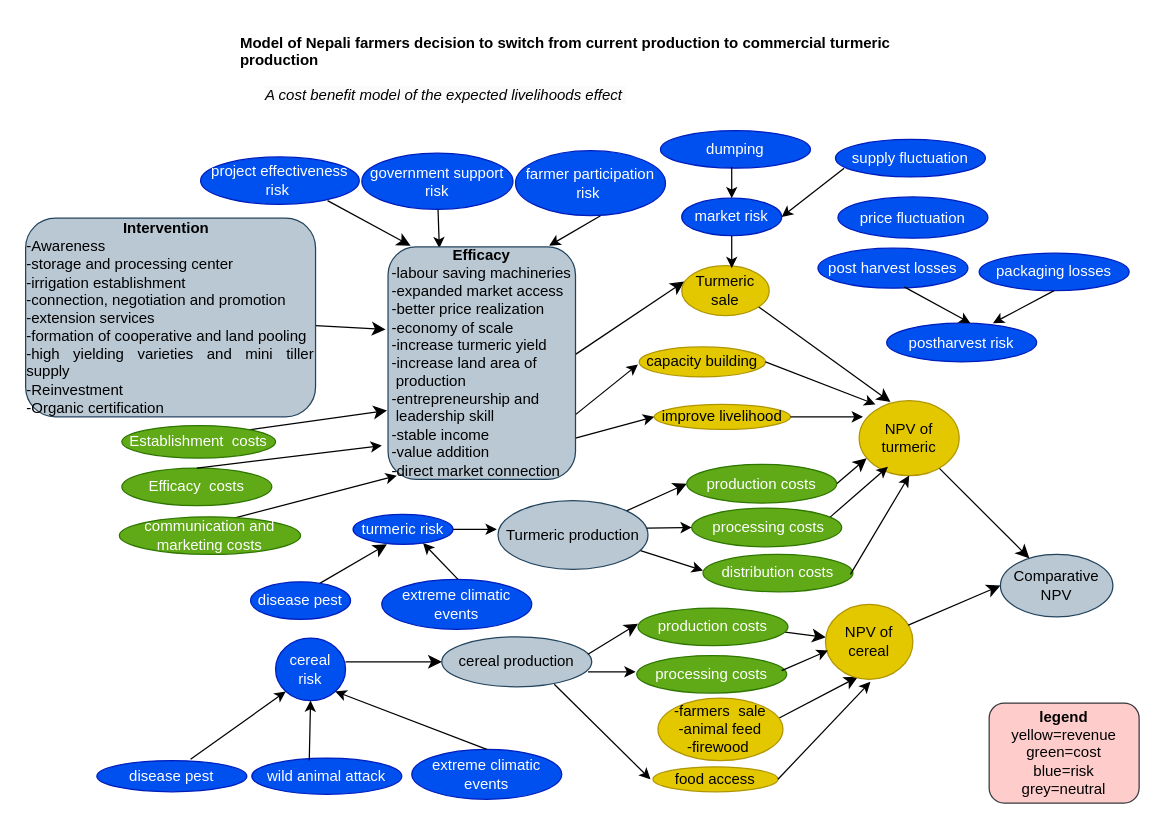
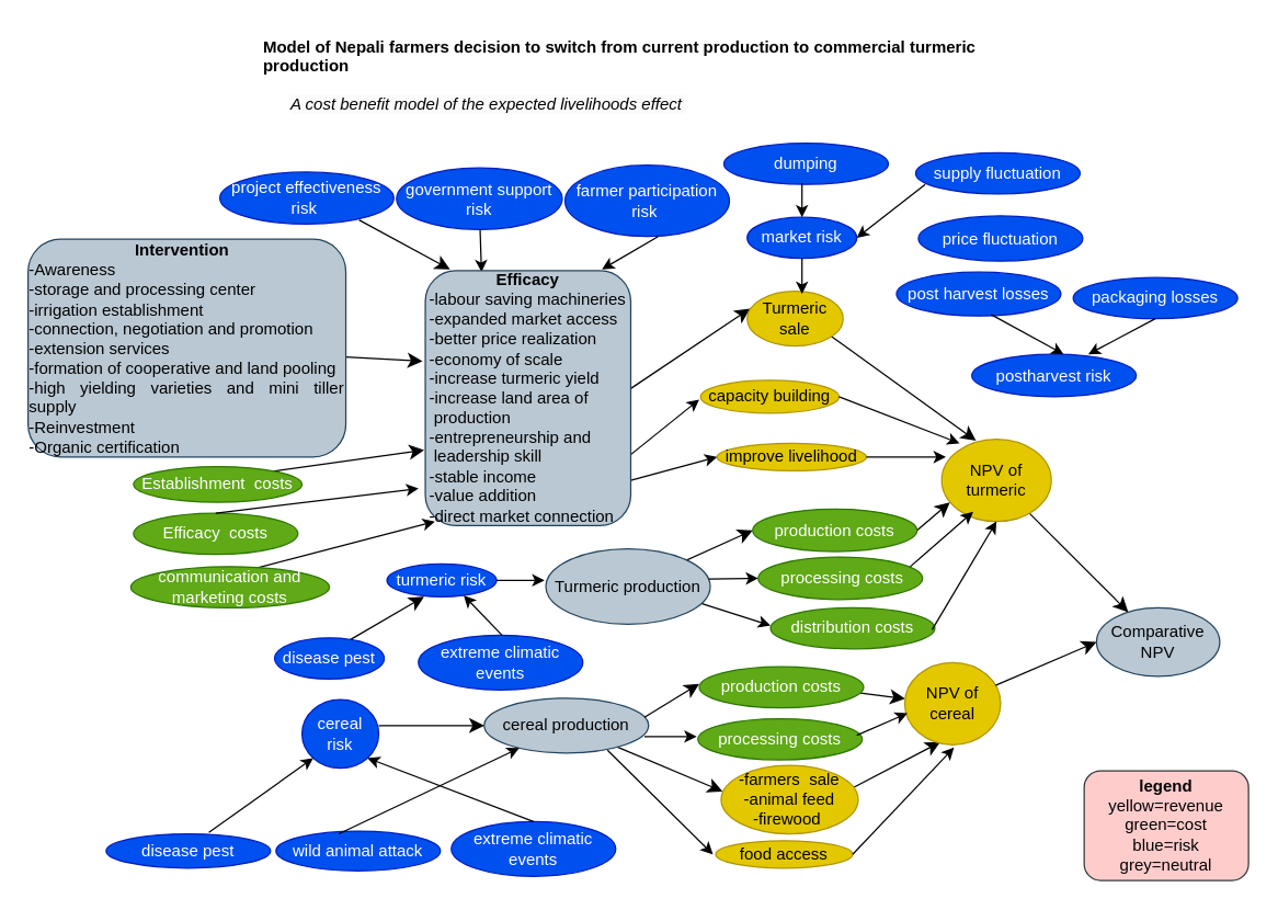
+ <mxCell id="2" style="edgeStyle=none;curved=1;rounded=0;orthogonalLoop=1;jettySize=auto;html=1;entryX=0.01;entryY=0.38;entryDx=0;entryDy=0;fontSize=12;startSize=8;endSize=8;strokeWidth=1;entryPerimeter=0;" parent="1" source="3" target="14" edge="1"><mxGeometry relative="1" as="geometry" /></mxCell>
- <mxCell id="65" value="" style="endArrow=classic;html=1;rounded=0;exitX=0.383;exitY=0.069;exitDx=0;exitDy=0;entryX=0.5;entryY=1;entryDx=0;entryDy=0;exitPerimeter=0;" parent="1" source="59" edge="1" target="12"><mxGeometry width="50" height="50" relative="1" as="geometry"><mxPoint x="278" y="594.5" as="sourcePoint" /><mxPoint x="241" y="571" as="targetPoint" /></mxGeometry></mxCell>
+ <mxCell id="65" value="" style="endArrow=classic;html=1;rounded=0;exitX=0.383;exitY=0.069;exitDx=0;exitDy=0;exitPerimeter=0;" parent="1" source="59" edge="1" target="3"><mxGeometry width="50" height="50" relative="1" as="geometry"><mxPoint x="278" y="594.5" as="sourcePoint" /><mxPoint x="241" y="571" as="targetPoint" /></mxGeometry></mxCell>
